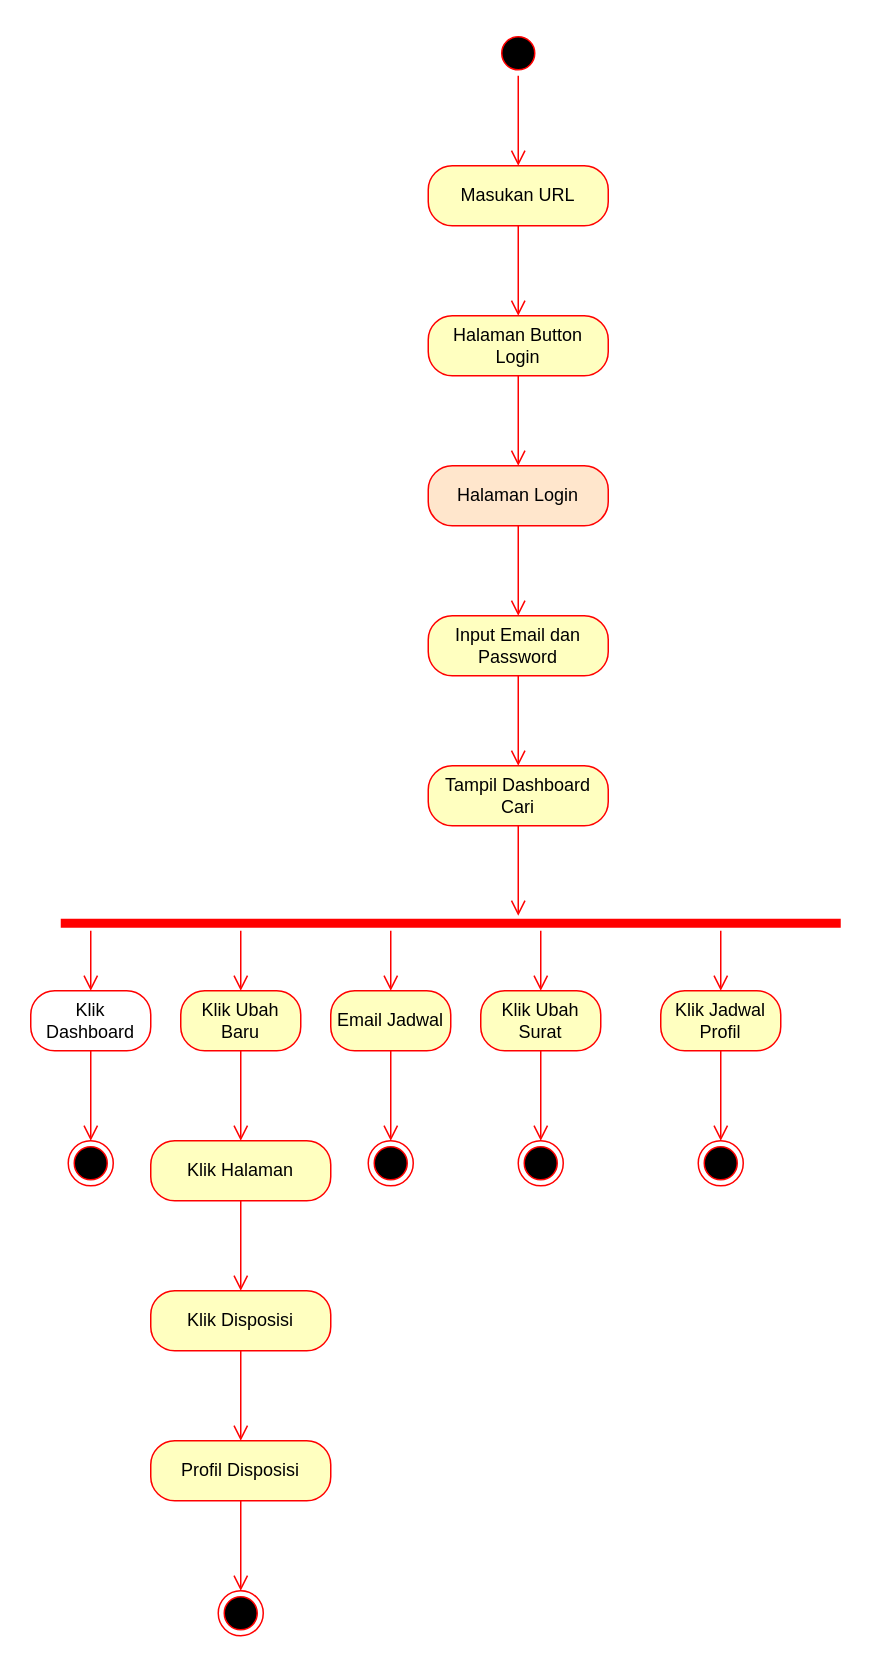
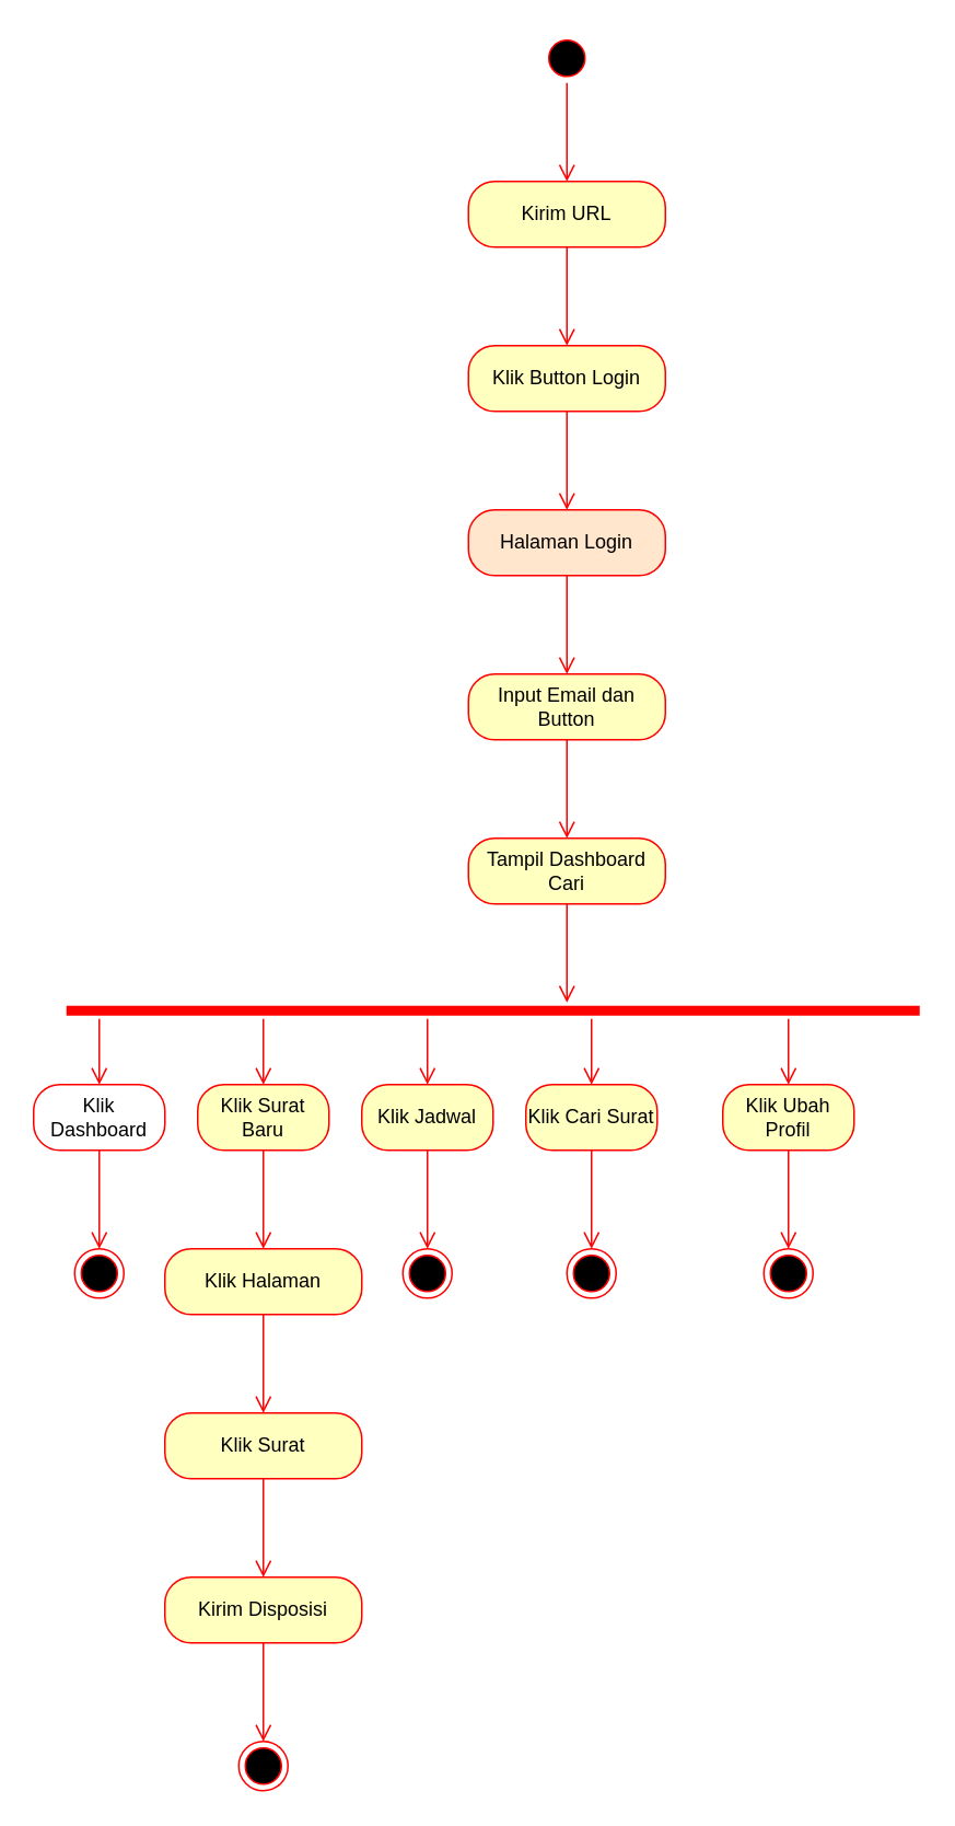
- <mxCell id="4" value="Masukan URL" style="rounded=1;whiteSpace=wrap;html=1;arcSize=40;fontColor=#000000;fillColor=#ffffc0;strokeColor=#ff0000;" vertex="1" parent="1"><mxGeometry x="285" y="110" width="120" height="40" as="geometry" /></mxCell>
+ <mxCell id="4" value="Kirim URL" style="rounded=1;whiteSpace=wrap;html=1;arcSize=40;fontColor=#000000;fillColor=#ffffc0;strokeColor=#ff0000;" vertex="1" parent="1"><mxGeometry x="285" y="110" width="120" height="40" as="geometry" /></mxCell>
- <mxCell id="6" value="Halaman Button Login" style="rounded=1;whiteSpace=wrap;html=1;arcSize=40;fontColor=#000000;fillColor=#ffffc0;strokeColor=#ff0000;" vertex="1" parent="1"><mxGeometry x="285" y="210" width="120" height="40" as="geometry" /></mxCell>
+ <mxCell id="6" value="Klik Button Login" style="rounded=1;whiteSpace=wrap;html=1;arcSize=40;fontColor=#000000;fillColor=#ffffc0;strokeColor=#ff0000;" vertex="1" parent="1"><mxGeometry x="285" y="210" width="120" height="40" as="geometry" /></mxCell>
- <mxCell id="10" value="Input Email dan Password" style="rounded=1;whiteSpace=wrap;html=1;arcSize=40;fontColor=#000000;fillColor=#ffffc0;strokeColor=#ff0000;" vertex="1" parent="1"><mxGeometry x="285" y="410" width="120" height="40" as="geometry" /></mxCell>
+ <mxCell id="10" value="Input Email dan Button" style="rounded=1;whiteSpace=wrap;html=1;arcSize=40;fontColor=#000000;fillColor=#ffffc0;strokeColor=#ff0000;" vertex="1" parent="1"><mxGeometry x="285" y="410" width="120" height="40" as="geometry" /></mxCell>
- <mxCell id="19" value="Klik Ubah Baru" style="rounded=1;whiteSpace=wrap;html=1;arcSize=40;fontColor=#000000;fillColor=#ffffc0;strokeColor=#ff0000;" vertex="1" parent="1"><mxGeometry x="120" y="660" width="80" height="40" as="geometry" /></mxCell>
+ <mxCell id="19" value="Klik Surat Baru" style="rounded=1;whiteSpace=wrap;html=1;arcSize=40;fontColor=#000000;fillColor=#ffffc0;strokeColor=#ff0000;" vertex="1" parent="1"><mxGeometry x="120" y="660" width="80" height="40" as="geometry" /></mxCell>
- <mxCell id="22" value="Email Jadwal" style="rounded=1;whiteSpace=wrap;html=1;arcSize=40;fontColor=#000000;fillColor=#ffffc0;strokeColor=#ff0000;" vertex="1" parent="1"><mxGeometry x="220" y="660" width="80" height="40" as="geometry" /></mxCell>
+ <mxCell id="22" value="Klik Jadwal" style="rounded=1;whiteSpace=wrap;html=1;arcSize=40;fontColor=#000000;fillColor=#ffffc0;strokeColor=#ff0000;" vertex="1" parent="1"><mxGeometry x="220" y="660" width="80" height="40" as="geometry" /></mxCell>
- <mxCell id="25" value="Klik Ubah Surat" style="rounded=1;whiteSpace=wrap;html=1;arcSize=40;fontColor=#000000;fillColor=#ffffc0;strokeColor=#ff0000;" vertex="1" parent="1"><mxGeometry x="320" y="660" width="80" height="40" as="geometry" /></mxCell>
+ <mxCell id="25" value="Klik Cari Surat" style="rounded=1;whiteSpace=wrap;html=1;arcSize=40;fontColor=#000000;fillColor=#ffffc0;strokeColor=#ff0000;" vertex="1" parent="1"><mxGeometry x="320" y="660" width="80" height="40" as="geometry" /></mxCell>
- <mxCell id="28" value="Klik Jadwal Profil" style="rounded=1;whiteSpace=wrap;html=1;arcSize=40;fontColor=#000000;fillColor=#ffffc0;strokeColor=#ff0000;" vertex="1" parent="1"><mxGeometry x="440" y="660" width="80" height="40" as="geometry" /></mxCell>
+ <mxCell id="28" value="Klik Ubah Profil" style="rounded=1;whiteSpace=wrap;html=1;arcSize=40;fontColor=#000000;fillColor=#ffffc0;strokeColor=#ff0000;" vertex="1" parent="1"><mxGeometry x="440" y="660" width="80" height="40" as="geometry" /></mxCell>
- <mxCell id="36" value="Klik Disposisi" style="rounded=1;whiteSpace=wrap;html=1;arcSize=40;fontColor=#000000;fillColor=#ffffc0;strokeColor=#ff0000;" vertex="1" parent="1"><mxGeometry x="100" y="860" width="120" height="40" as="geometry" /></mxCell>
+ <mxCell id="36" value="Klik Surat" style="rounded=1;whiteSpace=wrap;html=1;arcSize=40;fontColor=#000000;fillColor=#ffffc0;strokeColor=#ff0000;" vertex="1" parent="1"><mxGeometry x="100" y="860" width="120" height="40" as="geometry" /></mxCell>
- <mxCell id="38" value="Profil Disposisi" style="rounded=1;whiteSpace=wrap;html=1;arcSize=40;fontColor=#000000;fillColor=#ffffc0;strokeColor=#ff0000;" vertex="1" parent="1"><mxGeometry x="100" y="960" width="120" height="40" as="geometry" /></mxCell>
+ <mxCell id="38" value="Kirim Disposisi" style="rounded=1;whiteSpace=wrap;html=1;arcSize=40;fontColor=#000000;fillColor=#ffffc0;strokeColor=#ff0000;" vertex="1" parent="1"><mxGeometry x="100" y="960" width="120" height="40" as="geometry" /></mxCell>
